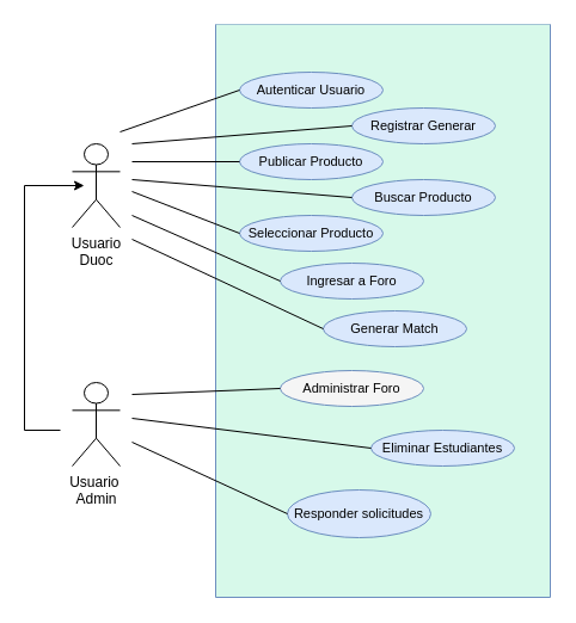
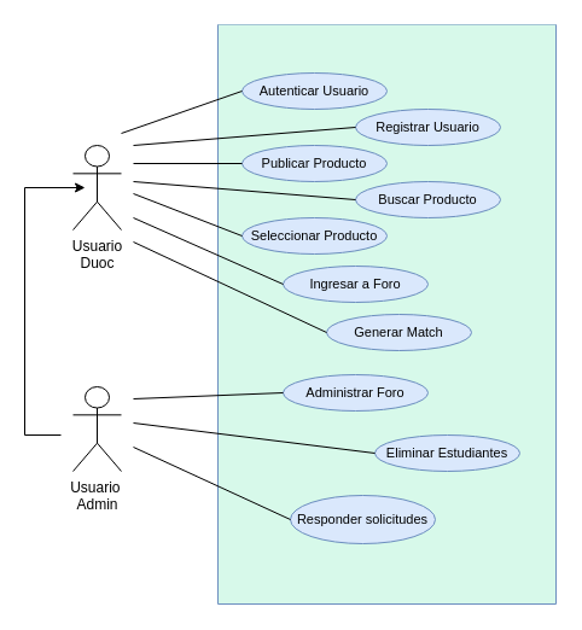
- <mxCell id="7" value="&lt;font style=&quot;font-size: 11px;&quot;&gt;Registrar Generar&lt;/font&gt;" style="ellipse;whiteSpace=wrap;html=1;fillColor=#dae8fc;strokeColor=#6c8ebf;" vertex="1" parent="5"><mxGeometry x="114" y="70" width="120" height="30" as="geometry" /></mxCell>
+ <mxCell id="7" value="&lt;font style=&quot;font-size: 11px;&quot;&gt;Registrar Usuario&lt;/font&gt;" style="ellipse;whiteSpace=wrap;html=1;fillColor=#dae8fc;strokeColor=#6c8ebf;" vertex="1" parent="5"><mxGeometry x="114" y="70" width="120" height="30" as="geometry" /></mxCell>
- <mxCell id="13" value="&lt;span style=&quot;font-size: 11px;&quot;&gt;Administrar Foro&lt;/span&gt;" style="ellipse;whiteSpace=wrap;html=1;fillColor=#f5f5f5;strokeColor=#6c8ebf;" vertex="1" parent="5"><mxGeometry x="54" y="290" width="120" height="30" as="geometry" /></mxCell>
+ <mxCell id="13" value="&lt;span style=&quot;font-size: 11px;&quot;&gt;Administrar Foro&lt;/span&gt;" style="ellipse;whiteSpace=wrap;html=1;fillColor=#dae8fc;strokeColor=#6c8ebf;" vertex="1" parent="5"><mxGeometry x="54" y="290" width="120" height="30" as="geometry" /></mxCell>
